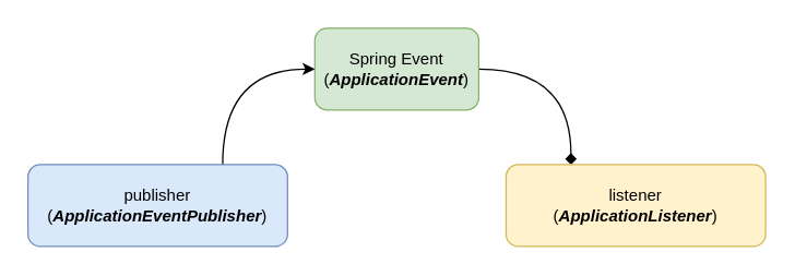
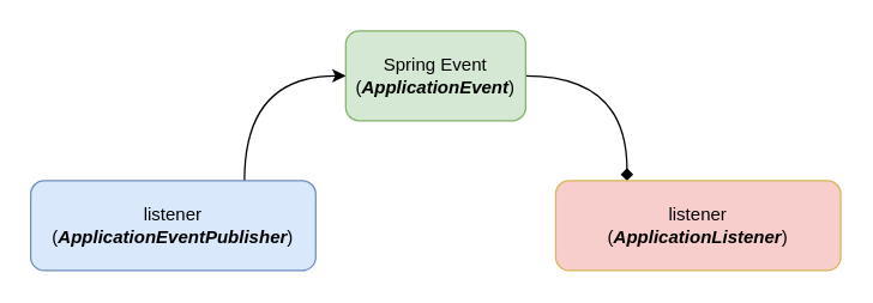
- <mxCell id="5" value="publisher&lt;div&gt;(&lt;span style=&quot;background-color: initial;&quot;&gt;&lt;b&gt;&lt;i&gt;ApplicationEventPublisher&lt;/i&gt;&lt;/b&gt;&lt;/span&gt;&lt;span style=&quot;background-color: initial;&quot;&gt;)&lt;/span&gt;&lt;br&gt;&lt;/div&gt;" style="rounded=1;whiteSpace=wrap;html=1;spacing=2;fillColor=#dae8fc;strokeColor=#6c8ebf;" parent="1" vertex="1"><mxGeometry x="20" y="120" width="190" height="60" as="geometry" /></mxCell>
+ <mxCell id="5" value="listener&lt;div&gt;(&lt;span style=&quot;background-color: initial;&quot;&gt;&lt;b&gt;&lt;i&gt;ApplicationEventPublisher&lt;/i&gt;&lt;/b&gt;&lt;/span&gt;&lt;span style=&quot;background-color: initial;&quot;&gt;)&lt;/span&gt;&lt;br&gt;&lt;/div&gt;" style="rounded=1;whiteSpace=wrap;html=1;spacing=2;fillColor=#dae8fc;strokeColor=#6c8ebf;" parent="1" vertex="1"><mxGeometry x="20" y="120" width="190" height="60" as="geometry" /></mxCell>
- <mxCell id="6" value="listener&lt;div&gt;(&lt;span style=&quot;background-color: initial;&quot;&gt;&lt;b&gt;&lt;i&gt;ApplicationListener&lt;/i&gt;&lt;/b&gt;&lt;/span&gt;&lt;span style=&quot;background-color: initial;&quot;&gt;)&lt;/span&gt;&lt;br&gt;&lt;/div&gt;" style="rounded=1;whiteSpace=wrap;html=1;spacing=2;fillColor=#fff2cc;strokeColor=#d6b656;" parent="1" vertex="1"><mxGeometry x="370" y="120" width="190" height="60" as="geometry" /></mxCell>
+ <mxCell id="6" value="listener&lt;div&gt;(&lt;span style=&quot;background-color: initial;&quot;&gt;&lt;b&gt;&lt;i&gt;ApplicationListener&lt;/i&gt;&lt;/b&gt;&lt;/span&gt;&lt;span style=&quot;background-color: initial;&quot;&gt;)&lt;/span&gt;&lt;br&gt;&lt;/div&gt;" style="rounded=1;whiteSpace=wrap;html=1;spacing=2;fillColor=#f8cecc;strokeColor=#d6b656;" parent="1" vertex="1"><mxGeometry x="370" y="120" width="190" height="60" as="geometry" /></mxCell>
